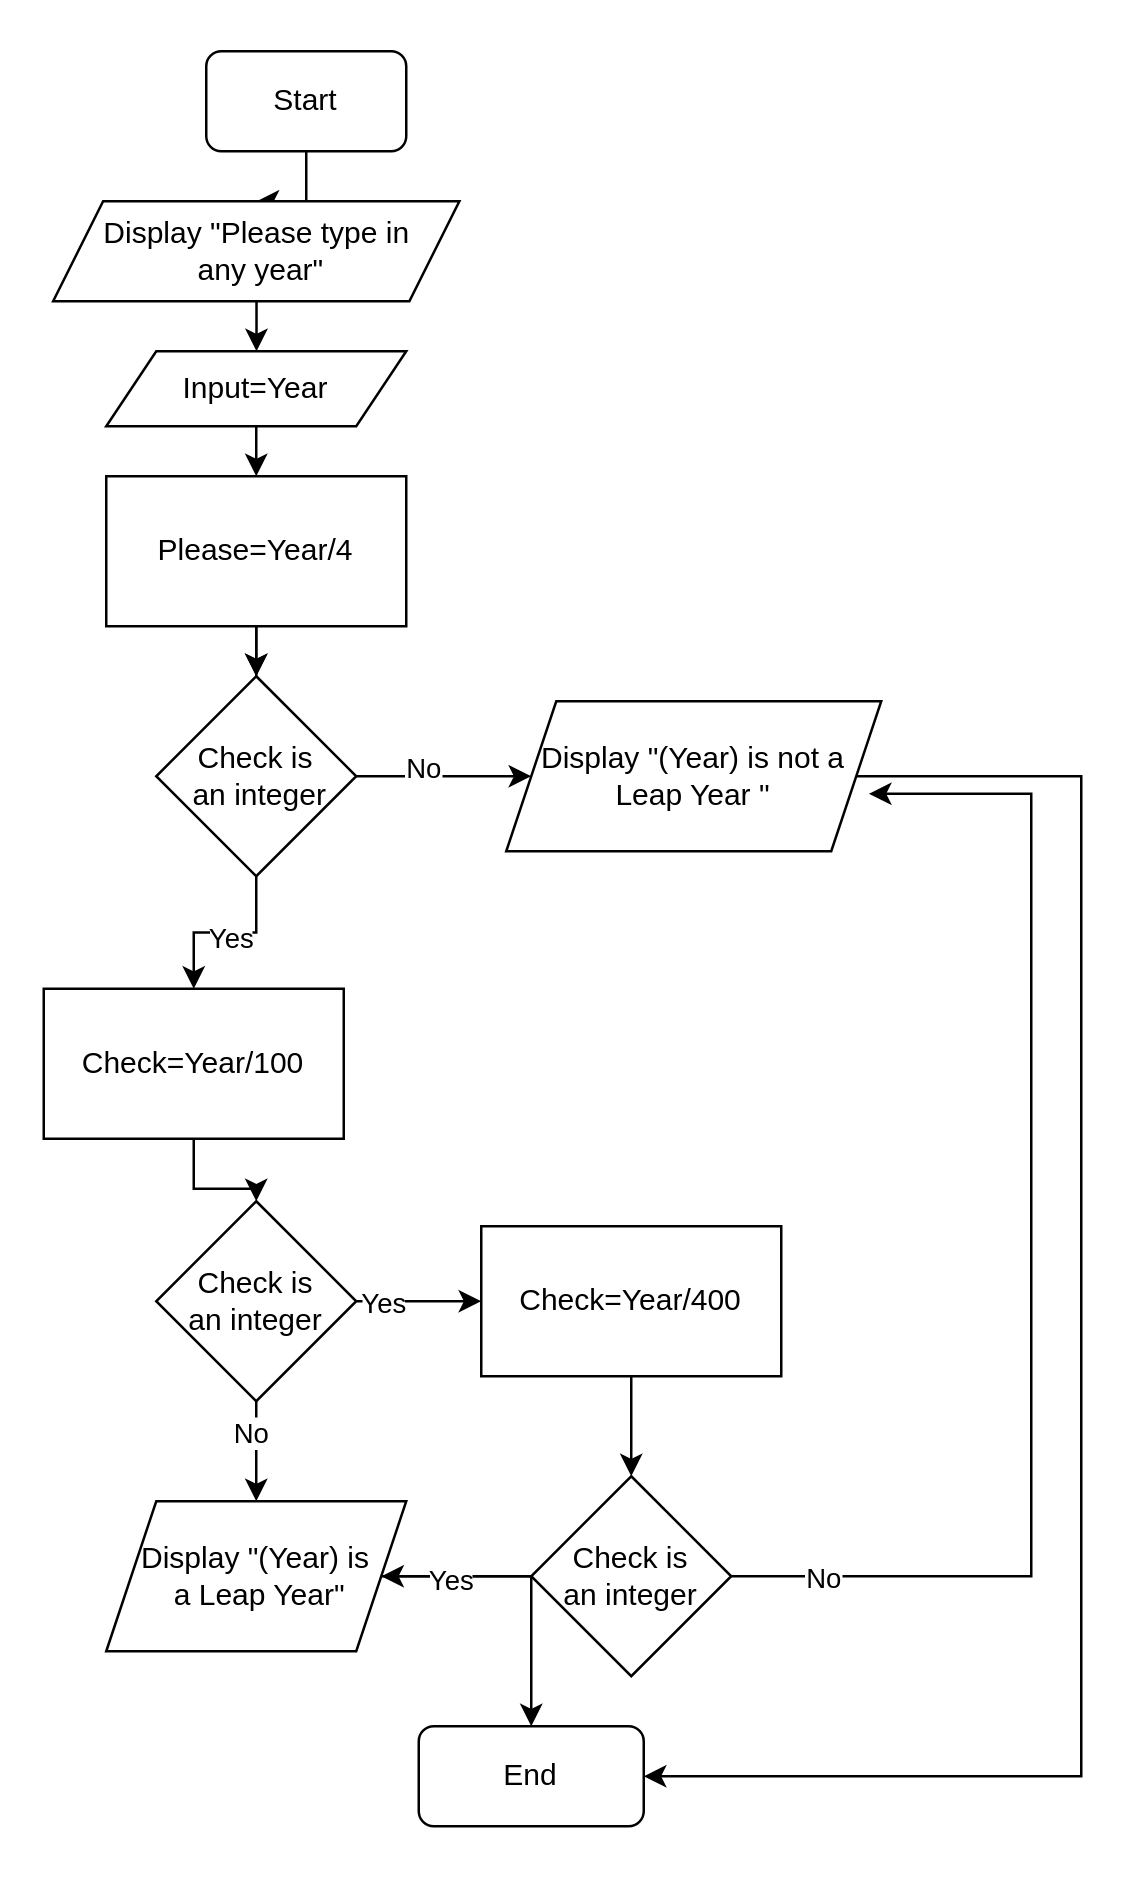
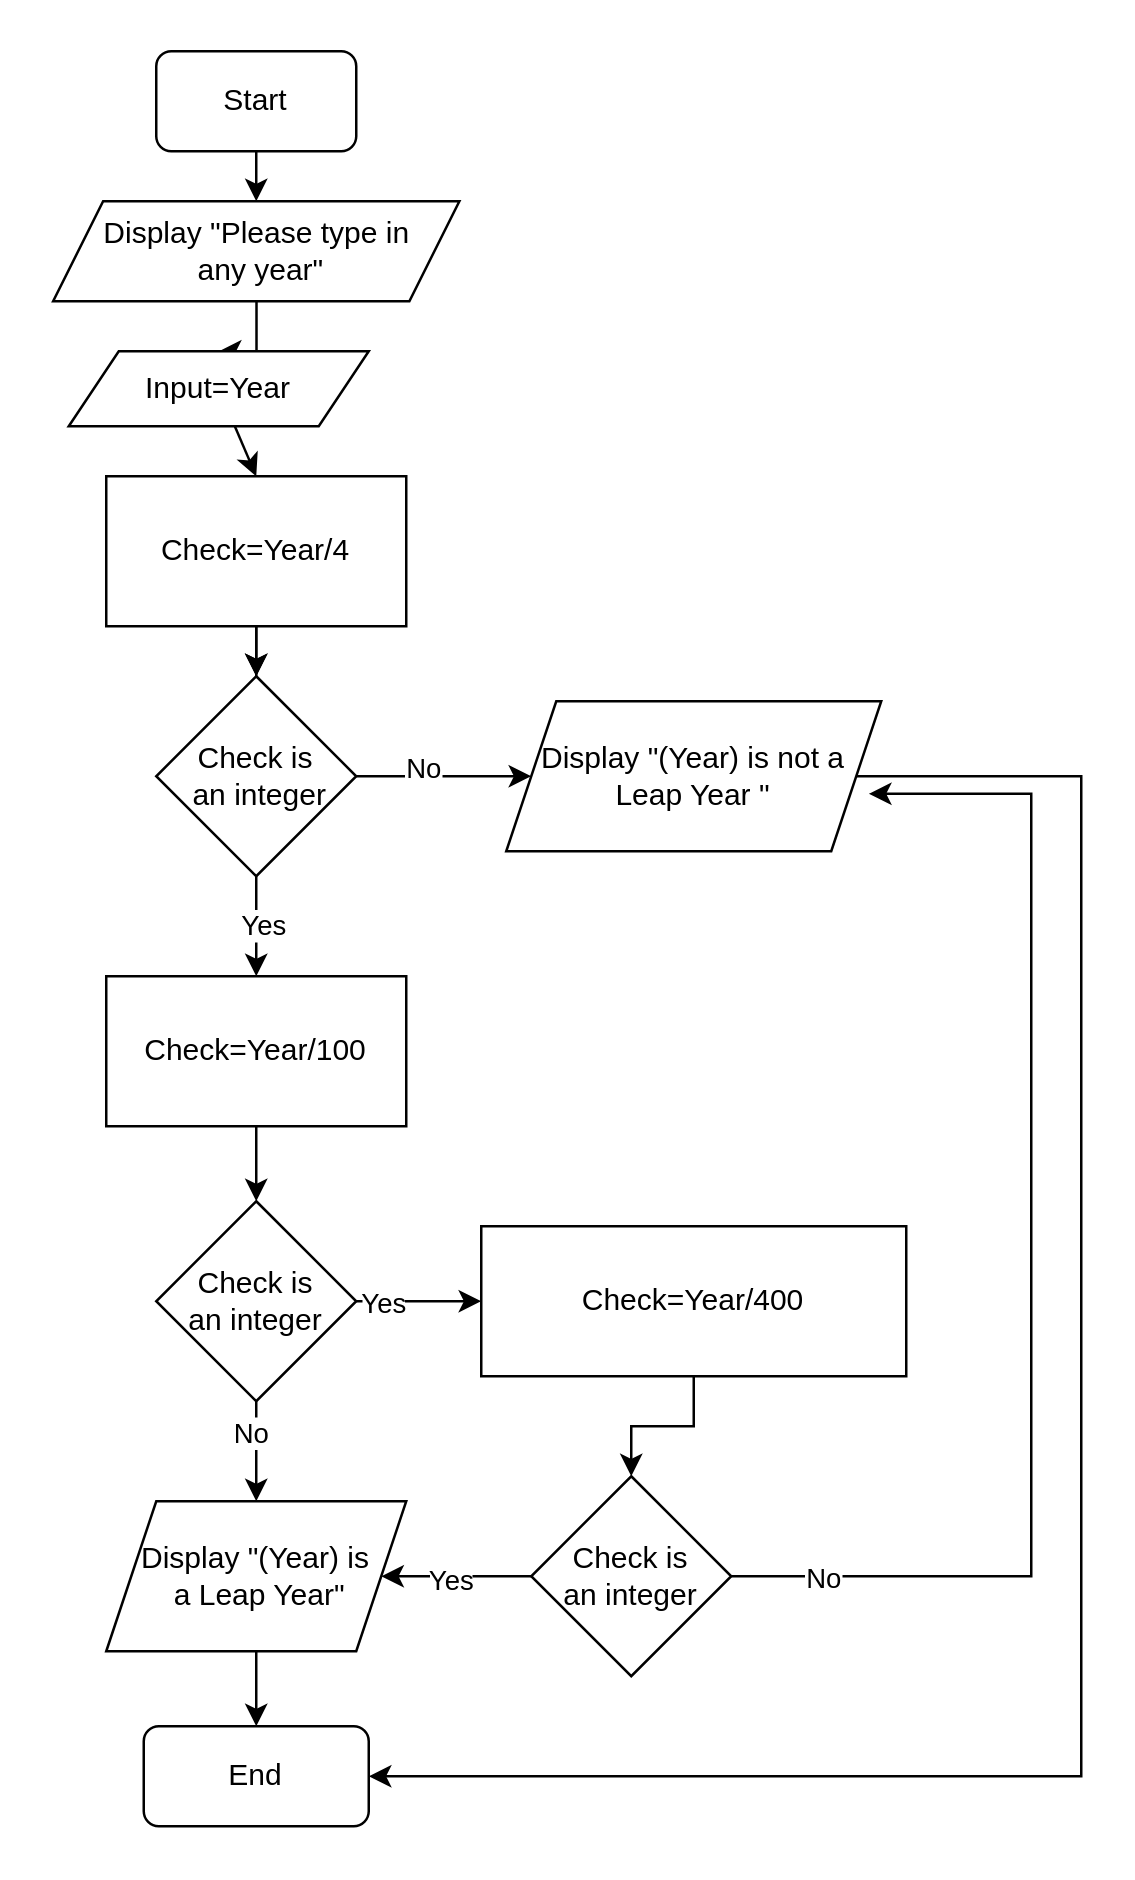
- <mxCell id="3" value="Start" style="rounded=1;whiteSpace=wrap;html=1;" parent="1" vertex="1"><mxGeometry x="82" y="20" width="80" height="40" as="geometry" /></mxCell>
+ <mxCell id="3" value="Start" style="rounded=1;whiteSpace=wrap;html=1;" parent="1" vertex="1"><mxGeometry x="62" y="20" width="80" height="40" as="geometry" /></mxCell>
- <mxCell id="34" value="Input=Year" style="shape=parallelogram;perimeter=parallelogramPerimeter;whiteSpace=wrap;html=1;fixedSize=1;" vertex="1" parent="1"><mxGeometry x="42" y="140" width="120" height="30" as="geometry" /></mxCell>
+ <mxCell id="34" value="Input=Year" style="shape=parallelogram;perimeter=parallelogramPerimeter;whiteSpace=wrap;html=1;fixedSize=1;" vertex="1" parent="1"><mxGeometry x="27" y="140" width="120" height="30" as="geometry" /></mxCell>
- <mxCell id="8" value="Please=Year/4" style="whiteSpace=wrap;html=1;" parent="1" vertex="1"><mxGeometry x="42" y="190" width="120" height="60" as="geometry" /></mxCell>
+ <mxCell id="8" value="Check=Year/4" style="whiteSpace=wrap;html=1;" parent="1" vertex="1"><mxGeometry x="42" y="190" width="120" height="60" as="geometry" /></mxCell>
- <mxCell id="17" value="Check=Year/100" style="whiteSpace=wrap;html=1;" parent="1" vertex="1"><mxGeometry x="17" y="395" width="120" height="60" as="geometry" /></mxCell>
+ <mxCell id="17" value="Check=Year/100" style="whiteSpace=wrap;html=1;" parent="1" vertex="1"><mxGeometry x="42" y="390" width="120" height="60" as="geometry" /></mxCell>
- <mxCell id="27" value="Check=Year/400" style="whiteSpace=wrap;html=1;" parent="1" vertex="1"><mxGeometry x="192" y="490" width="120" height="60" as="geometry" /></mxCell>
+ <mxCell id="27" value="Check=Year/400" style="whiteSpace=wrap;html=1;" parent="1" vertex="1"><mxGeometry x="192" y="490" width="170" height="60" as="geometry" /></mxCell>
- <mxCell id="25" value="End" style="rounded=1;whiteSpace=wrap;html=1;" parent="1" vertex="1"><mxGeometry x="167" y="690" width="90" height="40" as="geometry" /></mxCell>
+ <mxCell id="25" value="End" style="rounded=1;whiteSpace=wrap;html=1;" parent="1" vertex="1"><mxGeometry x="57" y="690" width="90" height="40" as="geometry" /></mxCell>
